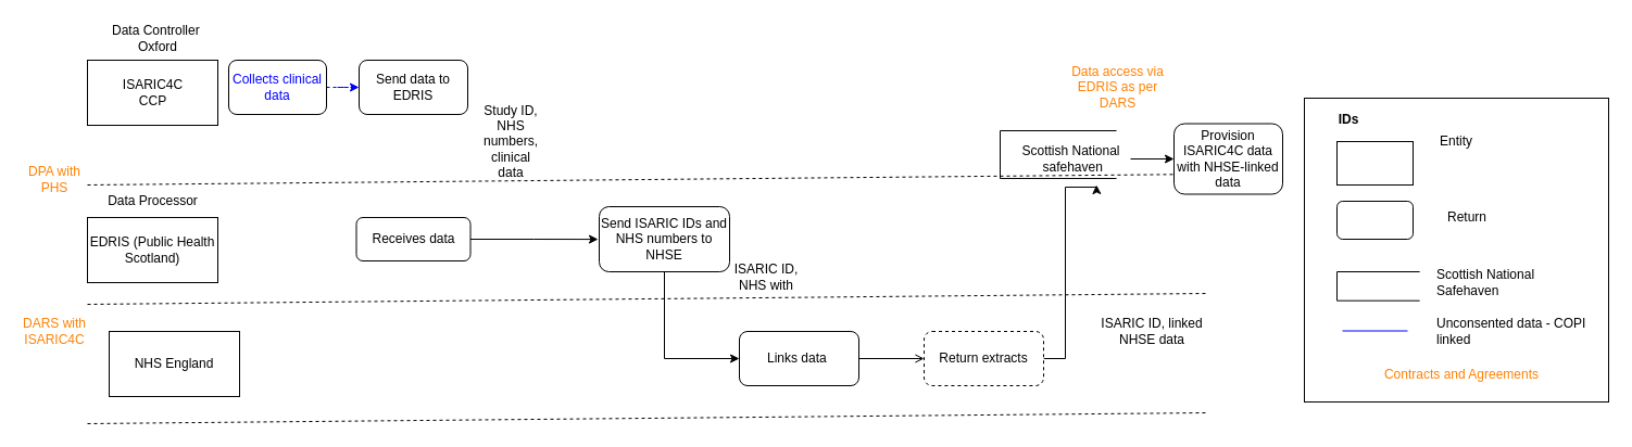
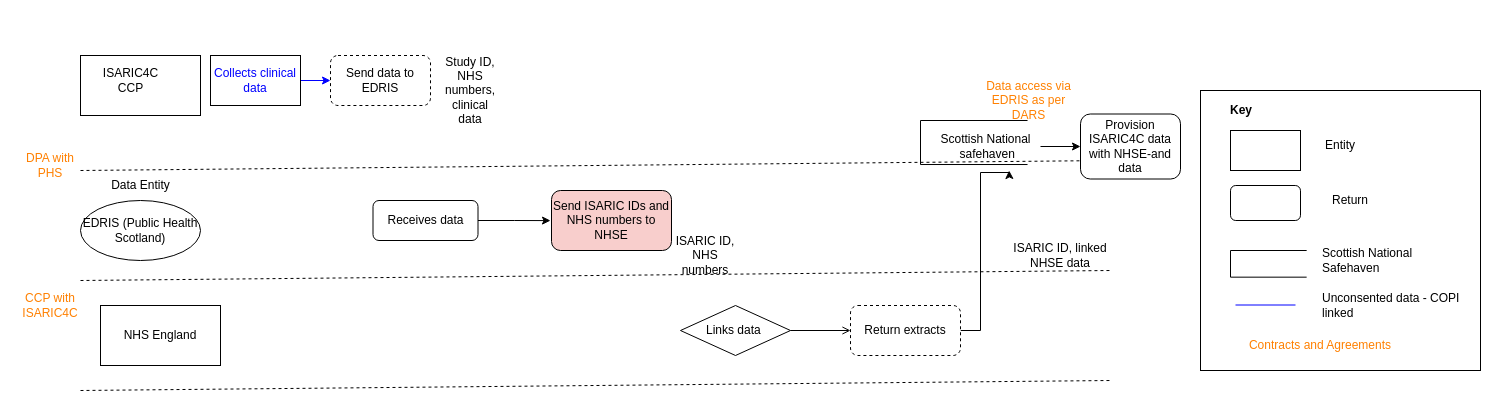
- <mxCell id="7" value="Data Controller&amp;nbsp; Oxford" style="text;html=1;strokeColor=none;fillColor=none;align=center;verticalAlign=middle;whiteSpace=wrap;rounded=0;" parent="1" vertex="1"><mxGeometry x="90" y="20" width="110" height="30" as="geometry" /></mxCell>
- <mxCell id="5" value="Collects clinical data" style="rounded=1;whiteSpace=wrap;html=1;fontColor=#0000FF;" parent="1" vertex="1"><mxGeometry x="210" y="55" width="90" height="50" as="geometry" /></mxCell>
+ <mxCell id="5" value="Collects clinical data" style="whiteSpace=wrap;html=1;fontColor=#0000FF;rounded=0;" parent="1" vertex="1"><mxGeometry x="210" y="55" width="90" height="50" as="geometry" /></mxCell>
- <mxCell id="4" value="" style="edgeStyle=orthogonalEdgeStyle;rounded=0;orthogonalLoop=1;jettySize=auto;html=1;strokeColor=#0000FF;dashed=1;" parent="1" source="5" target="32" edge="1"><mxGeometry relative="1" as="geometry" /></mxCell>
+ <mxCell id="4" value="" style="edgeStyle=orthogonalEdgeStyle;rounded=0;orthogonalLoop=1;jettySize=auto;html=1;strokeColor=#0000FF;" parent="1" source="5" target="32" edge="1"><mxGeometry relative="1" as="geometry" /></mxCell>
- <mxCell id="32" value="Send data to EDRIS" style="whiteSpace=wrap;html=1;rounded=1;" parent="1" vertex="1"><mxGeometry x="330" y="55" width="100" height="50" as="geometry" /></mxCell>
+ <mxCell id="32" value="Send data to EDRIS" style="whiteSpace=wrap;html=1;rounded=1;dashed=1;" parent="1" vertex="1"><mxGeometry x="330" y="55" width="100" height="50" as="geometry" /></mxCell>
- <mxCell id="27" value="&lt;font color=&quot;#ff8000&quot;&gt;Data access via EDRIS as per DARS&lt;/font&gt;" style="text;html=1;strokeColor=none;fillColor=none;align=center;verticalAlign=middle;whiteSpace=wrap;rounded=0;" parent="1" vertex="1"><mxGeometry x="977" y="65" width="103" height="30" as="geometry" /></mxCell>
+ <mxCell id="27" value="&lt;font color=&quot;#ff8000&quot;&gt;Data access via EDRIS as per DARS&lt;/font&gt;" style="text;html=1;strokeColor=none;fillColor=none;align=center;verticalAlign=middle;whiteSpace=wrap;rounded=0;" parent="1" vertex="1"><mxGeometry x="977" y="85" width="103" height="30" as="geometry" /></mxCell>
- <mxCell id="6" value="ISARIC4C CCP" style="text;html=1;strokeColor=none;fillColor=none;align=center;verticalAlign=middle;whiteSpace=wrap;rounded=0;" parent="1" vertex="1"><mxGeometry x="102.5" y="67.5" width="75" height="35" as="geometry" /></mxCell>
+ <mxCell id="6" value="ISARIC4C CCP" style="text;html=1;strokeColor=none;fillColor=none;align=center;verticalAlign=middle;whiteSpace=wrap;rounded=0;" parent="1" vertex="1"><mxGeometry x="92.5" y="62.5" width="75" height="35" as="geometry" /></mxCell>
- <mxCell id="38" value="&lt;b&gt;IDs&lt;/b&gt;" style="text;html=1;strokeColor=none;fillColor=none;align=center;verticalAlign=middle;whiteSpace=wrap;rounded=0;" parent="36" vertex="1"><mxGeometry x="11" y="5" width="60" height="30" as="geometry" /></mxCell>
+ <mxCell id="38" value="&lt;b&gt;Key&lt;/b&gt;" style="text;html=1;strokeColor=none;fillColor=none;align=center;verticalAlign=middle;whiteSpace=wrap;rounded=0;" parent="36" vertex="1"><mxGeometry x="11" y="5" width="60" height="30" as="geometry" /></mxCell>
- <mxCell id="28" value="&lt;font&gt;Study ID, NHS numbers, clinical data&lt;/font&gt;" style="text;html=1;strokeColor=none;fillColor=none;align=center;verticalAlign=middle;whiteSpace=wrap;rounded=0;fontColor=#000000;" parent="1" vertex="1"><mxGeometry x="440" y="115" width="60" height="30" as="geometry" /></mxCell>
+ <mxCell id="28" value="&lt;font&gt;Study ID, NHS numbers, clinical data&lt;/font&gt;" style="text;html=1;strokeColor=none;fillColor=none;align=center;verticalAlign=middle;whiteSpace=wrap;rounded=0;fontColor=#000000;" parent="1" vertex="1"><mxGeometry x="440" y="75" width="60" height="30" as="geometry" /></mxCell>
- <mxCell id="47" value="Entity" style="text;html=1;strokeColor=none;fillColor=none;align=center;verticalAlign=middle;whiteSpace=wrap;rounded=0;" parent="36" vertex="1"><mxGeometry x="110" y="25" width="60" height="30" as="geometry" /></mxCell>
+ <mxCell id="47" value="Entity" style="text;html=1;strokeColor=none;fillColor=none;align=center;verticalAlign=middle;whiteSpace=wrap;rounded=0;" parent="36" vertex="1"><mxGeometry x="110" y="40" width="60" height="30" as="geometry" /></mxCell>
- <mxCell id="26" value="Provision ISARIC4C data with NHSE-linked data" style="rounded=1;whiteSpace=wrap;html=1;" parent="1" vertex="1"><mxGeometry x="1080" y="113.51" width="100" height="65" as="geometry" /></mxCell>
+ <mxCell id="26" value="Provision ISARIC4C data with NHSE-and data" style="rounded=1;whiteSpace=wrap;html=1;" parent="1" vertex="1"><mxGeometry x="1080" y="113.51" width="100" height="65" as="geometry" /></mxCell>
- <mxCell id="18" value="Data Processor" style="text;html=1;align=center;verticalAlign=middle;resizable=0;points=[];autosize=1;strokeColor=none;fillColor=none;" parent="16" vertex="1"><mxGeometry x="5" width="110" height="30" as="geometry" /></mxCell>
+ <mxCell id="18" value="Data Entity" style="text;html=1;align=center;verticalAlign=middle;resizable=0;points=[];autosize=1;strokeColor=none;fillColor=none;" parent="16" vertex="1"><mxGeometry x="5" width="110" height="30" as="geometry" /></mxCell>
- <mxCell id="15" value="Receives data" style="rounded=1;whiteSpace=wrap;html=1;" parent="1" vertex="1"><mxGeometry x="327.5" y="200" width="105" height="40" as="geometry" /></mxCell>
+ <mxCell id="15" value="Receives data" style="rounded=1;whiteSpace=wrap;html=1;" parent="1" vertex="1"><mxGeometry x="372.5" y="200" width="105" height="40" as="geometry" /></mxCell>
- <mxCell id="13" value="Send ISARIC IDs and NHS numbers to NHSE" style="rounded=1;whiteSpace=wrap;html=1;" parent="1" vertex="1"><mxGeometry x="551" y="190" width="120" height="60" as="geometry" /></mxCell>
+ <mxCell id="13" value="Send ISARIC IDs and NHS numbers to NHSE" style="rounded=1;whiteSpace=wrap;html=1;fillColor=#f8cecc;" parent="1" vertex="1"><mxGeometry x="551" y="190" width="120" height="60" as="geometry" /></mxCell>
- <mxCell id="17" value="EDRIS (Public Health Scotland)" style="rounded=0;whiteSpace=wrap;html=1;" parent="16" vertex="1"><mxGeometry y="30" width="120" height="60" as="geometry" /></mxCell>
+ <mxCell id="17" value="EDRIS (Public Health Scotland)" style="ellipse;whiteSpace=wrap;html=1;" parent="16" vertex="1"><mxGeometry y="30" width="120" height="60" as="geometry" /></mxCell>
- <mxCell id="34" value="&lt;font&gt;ISARIC ID, NHS with&lt;/font&gt;" style="text;html=1;strokeColor=none;fillColor=none;align=center;verticalAlign=middle;whiteSpace=wrap;rounded=0;fontColor=#000000;" parent="1" vertex="1"><mxGeometry x="670" y="240" width="70" height="30" as="geometry" /></mxCell>
+ <mxCell id="34" value="&lt;font&gt;ISARIC ID, NHS numbers&lt;/font&gt;" style="text;html=1;strokeColor=none;fillColor=none;align=center;verticalAlign=middle;whiteSpace=wrap;rounded=0;fontColor=#000000;" parent="1" vertex="1"><mxGeometry x="670" y="240" width="70" height="30" as="geometry" /></mxCell>
- <mxCell id="20" value="&lt;font color=&quot;#ff8000&quot;&gt;DARS with ISARIC4C&lt;/font&gt;" style="text;html=1;strokeColor=none;fillColor=none;align=center;verticalAlign=middle;whiteSpace=wrap;rounded=0;" parent="1" vertex="1"><mxGeometry x="20" y="290" width="60" height="30" as="geometry" /></mxCell>
+ <mxCell id="20" value="&lt;font color=&quot;#ff8000&quot;&gt;CCP with ISARIC4C&lt;/font&gt;" style="text;html=1;strokeColor=none;fillColor=none;align=center;verticalAlign=middle;whiteSpace=wrap;rounded=0;" parent="1" vertex="1"><mxGeometry x="20" y="290" width="60" height="30" as="geometry" /></mxCell>
- <mxCell id="35" value="&lt;font&gt;ISARIC ID, linked NHSE data&lt;/font&gt;" style="text;html=1;strokeColor=none;fillColor=none;align=center;verticalAlign=middle;whiteSpace=wrap;rounded=0;fontColor=#000000;" parent="1" vertex="1"><mxGeometry x="1010" y="290" width="100" height="30" as="geometry" /></mxCell>
+ <mxCell id="35" value="&lt;font&gt;ISARIC ID, linked NHSE data&lt;/font&gt;" style="text;html=1;strokeColor=none;fillColor=none;align=center;verticalAlign=middle;whiteSpace=wrap;rounded=0;fontColor=#000000;" parent="1" vertex="1"><mxGeometry x="1010" y="240" width="100" height="30" as="geometry" /></mxCell>
- <mxCell id="8" value="" style="edgeStyle=orthogonalEdgeStyle;rounded=0;orthogonalLoop=1;jettySize=auto;html=1;entryX=0;entryY=0.5;entryDx=0;entryDy=0;exitX=0.5;exitY=1;exitDx=0;exitDy=0;" parent="1" source="13" target="10" edge="1"><mxGeometry relative="1" as="geometry"><mxPoint x="600" y="440" as="targetPoint" /></mxGeometry></mxCell>
- <mxCell id="10" value="Links data&amp;nbsp;" style="rounded=1;whiteSpace=wrap;html=1;" parent="1" vertex="1"><mxGeometry x="680" y="305" width="110" height="50" as="geometry" /></mxCell>
+ <mxCell id="10" value="Links data&amp;nbsp;" style="rhombus;whiteSpace=wrap;html=1;" parent="1" vertex="1"><mxGeometry x="680" y="305" width="110" height="50" as="geometry" /></mxCell>
- <mxCell id="42" value="Contracts and Agreements" style="text;html=1;strokeColor=none;fillColor=none;align=center;verticalAlign=middle;whiteSpace=wrap;rounded=0;fontColor=#FF8000;" parent="36" vertex="1"><mxGeometry x="55" y="240" width="180" height="30" as="geometry" /></mxCell>
+ <mxCell id="42" value="Contracts and Agreements" style="text;html=1;strokeColor=none;fillColor=none;align=center;verticalAlign=middle;whiteSpace=wrap;rounded=0;fontColor=#FF8000;" parent="36" vertex="1"><mxGeometry x="30" y="240" width="180" height="30" as="geometry" /></mxCell>
